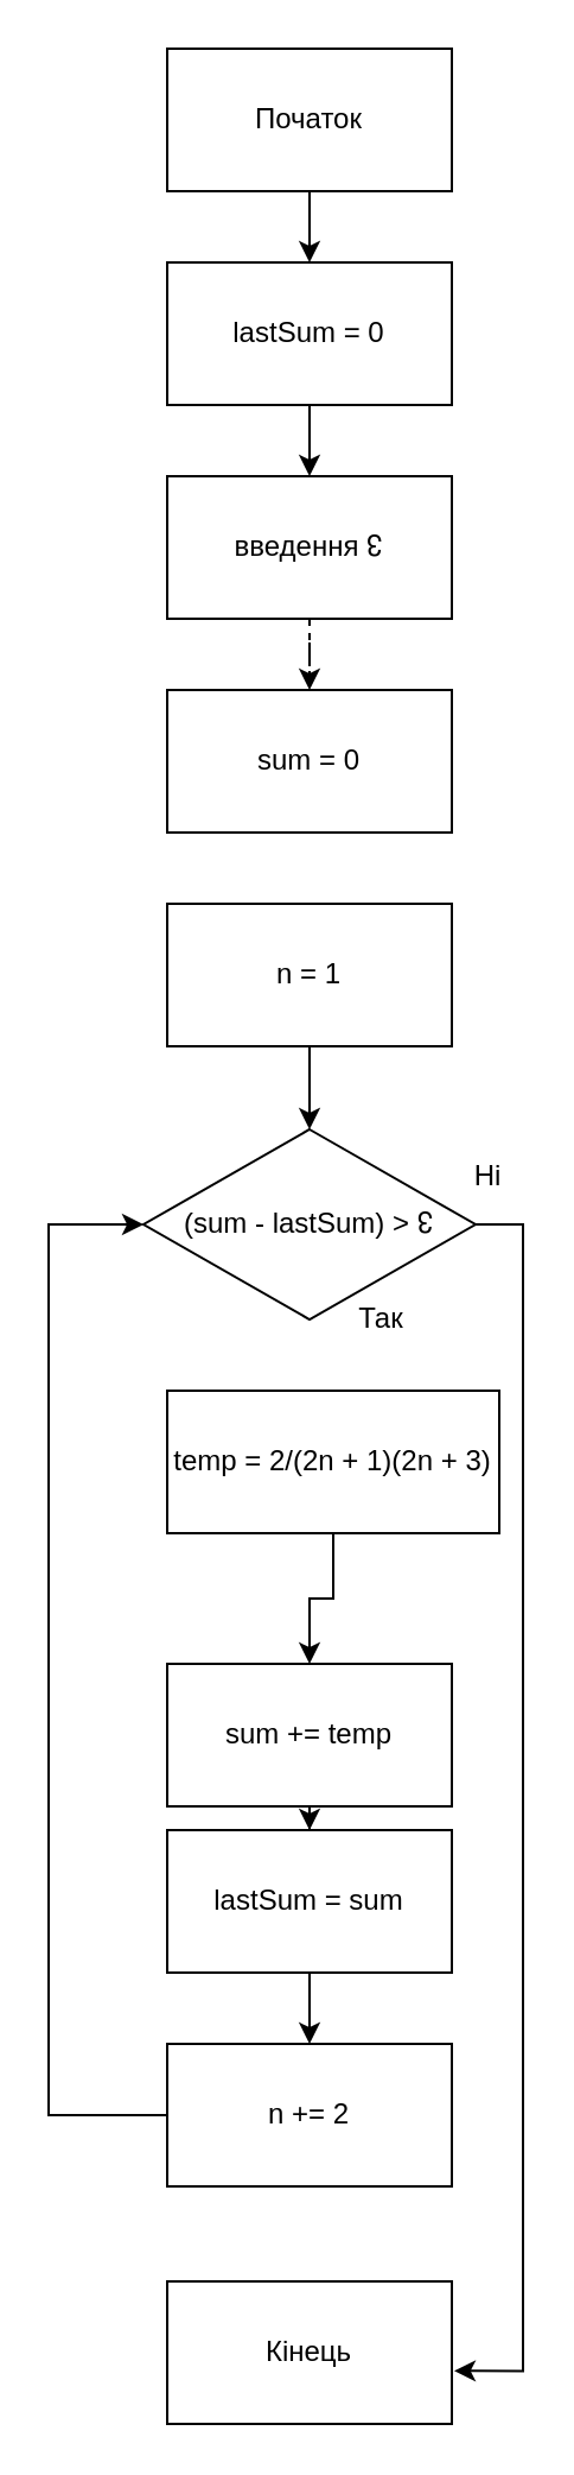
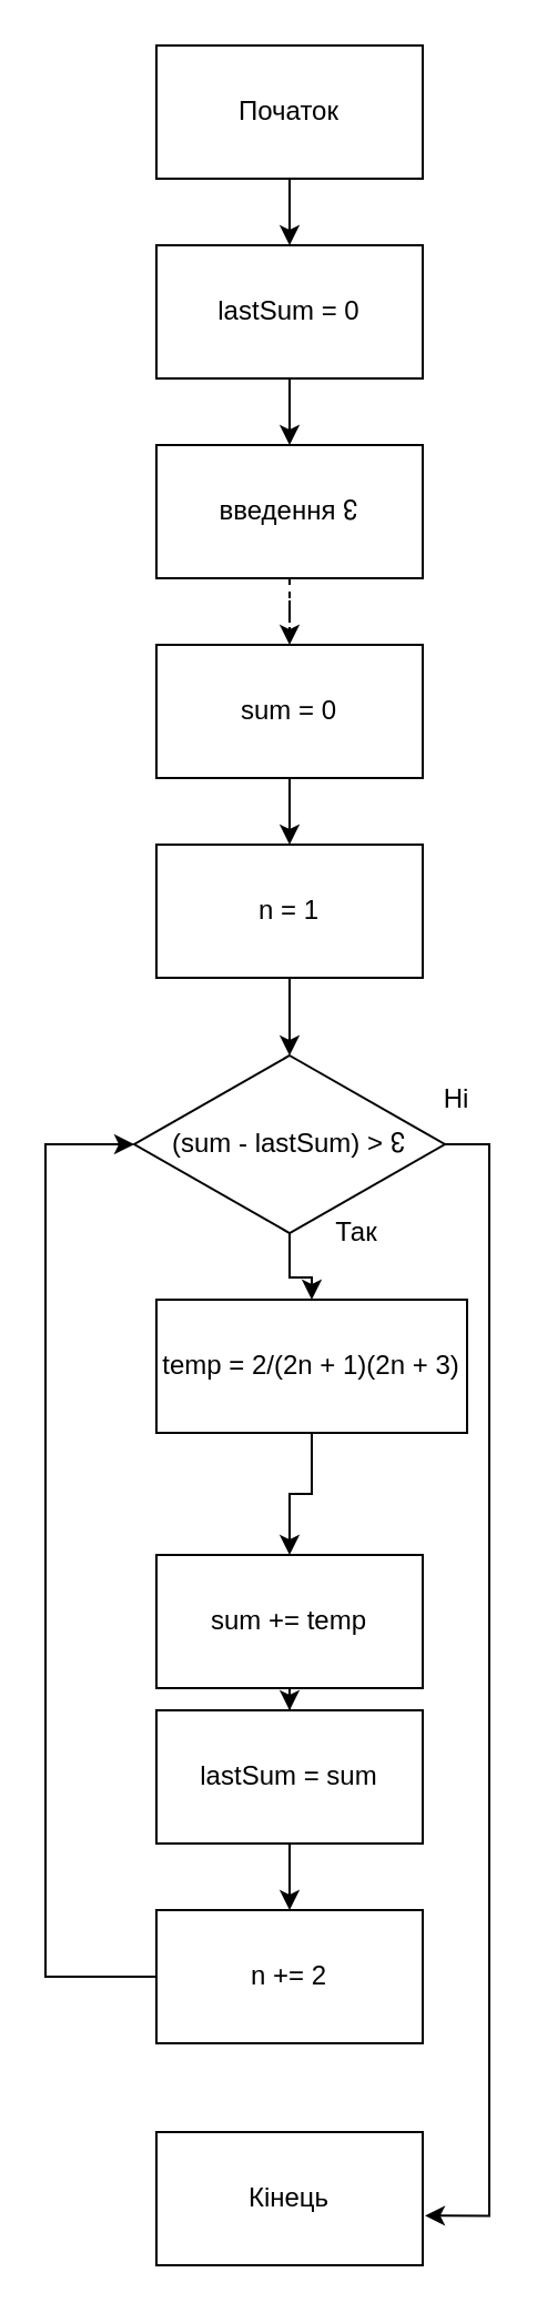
+ <mxCell id="6" style="edgeStyle=orthogonalEdgeStyle;rounded=0;orthogonalLoop=1;jettySize=auto;html=1;entryX=0.5;entryY=0;entryDx=0;entryDy=0;" edge="1" parent="1" source="7" target="9"><mxGeometry relative="1" as="geometry" /></mxCell>
+ <mxCell id="10" style="edgeStyle=orthogonalEdgeStyle;rounded=0;orthogonalLoop=1;jettySize=auto;html=1;entryX=0.5;entryY=0;entryDx=0;entryDy=0;" edge="1" parent="1" source="11" target="13"><mxGeometry relative="1" as="geometry" /></mxCell>
